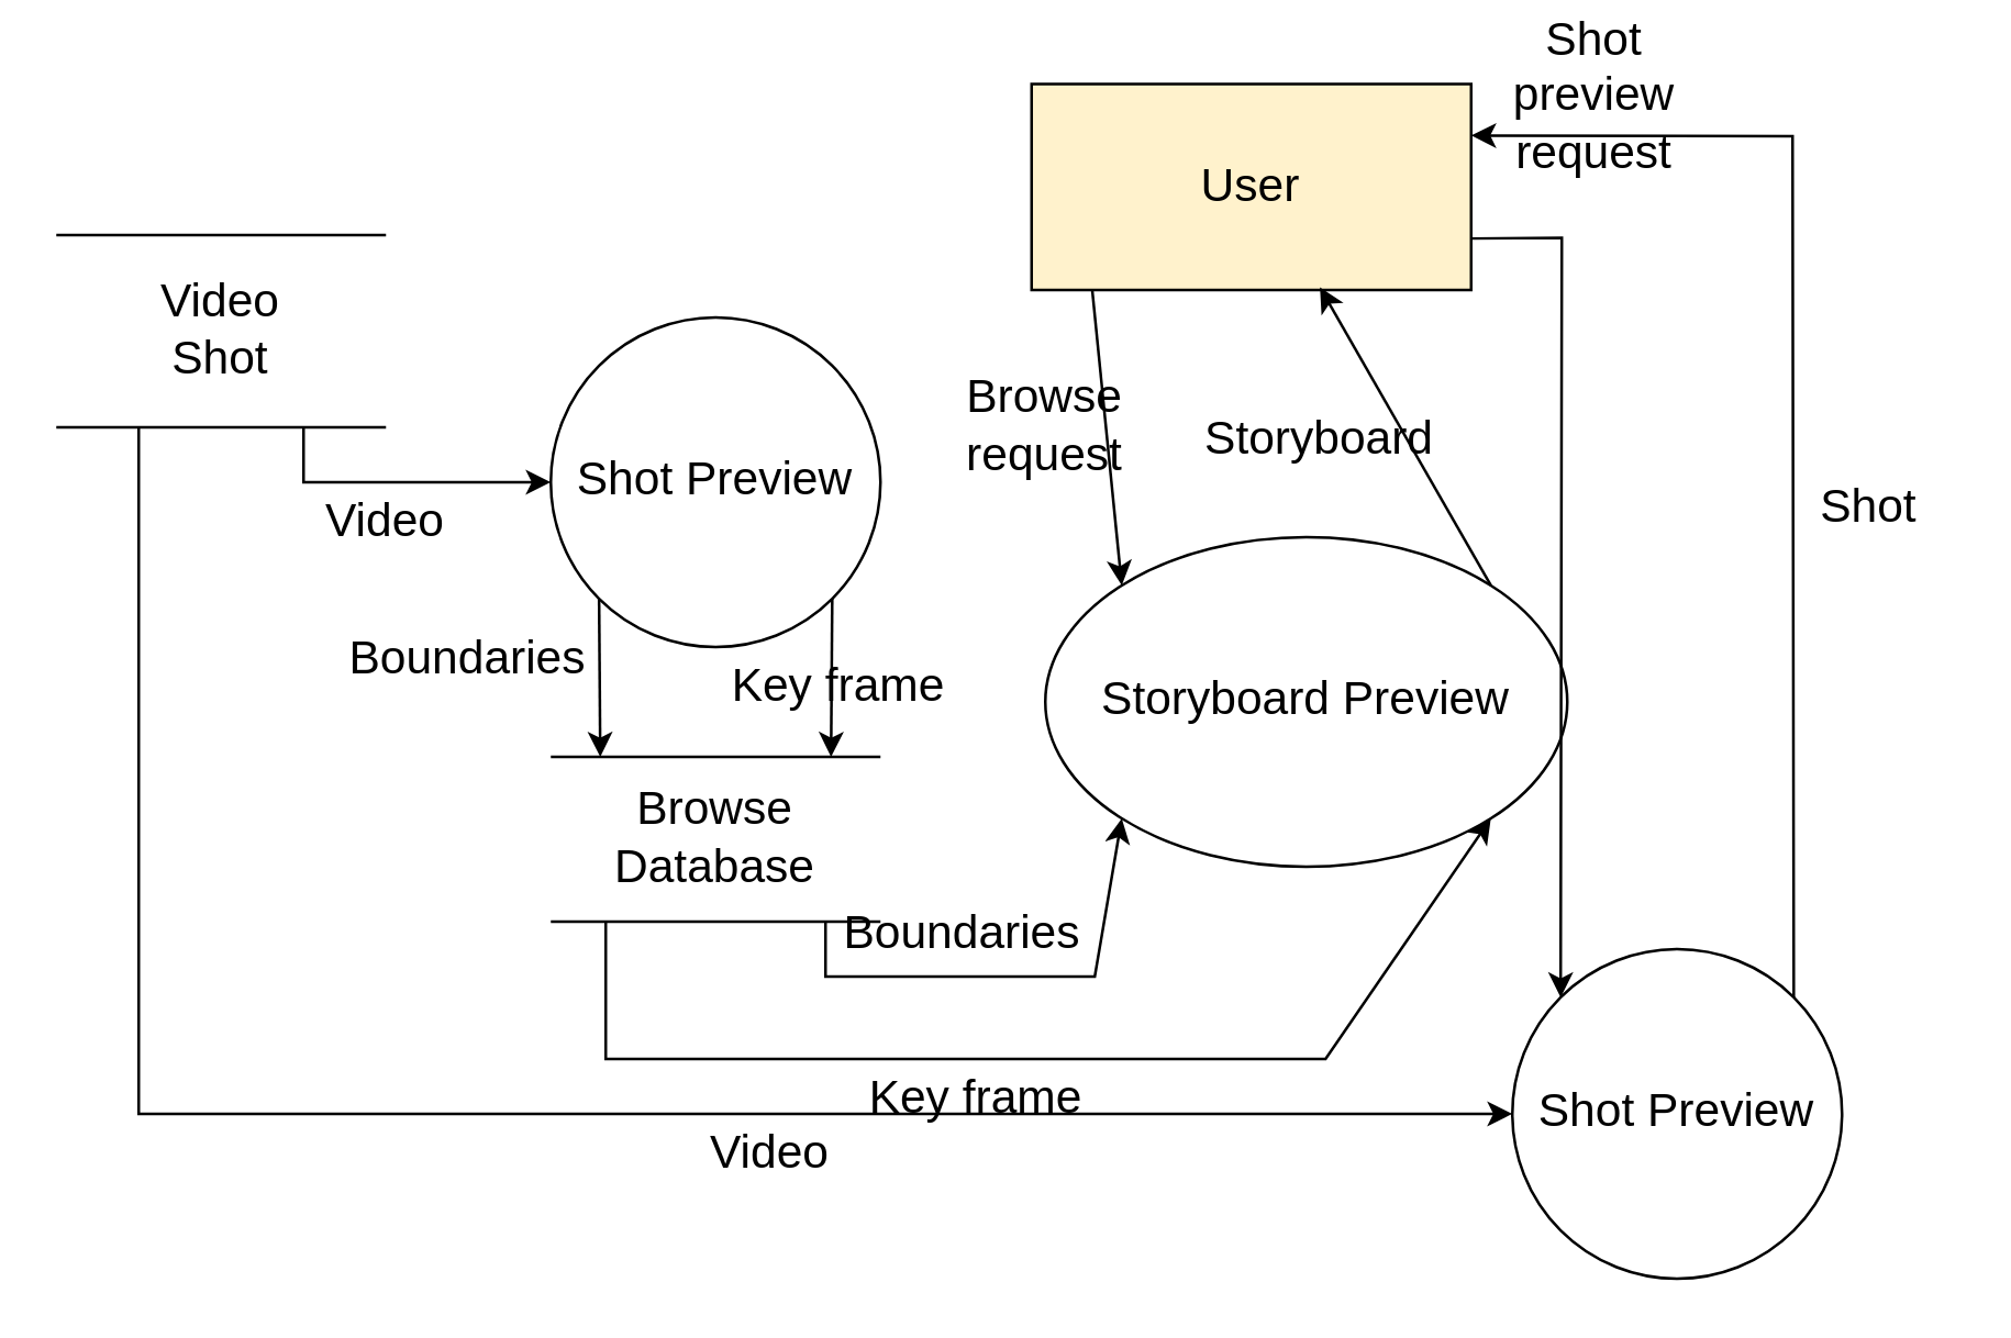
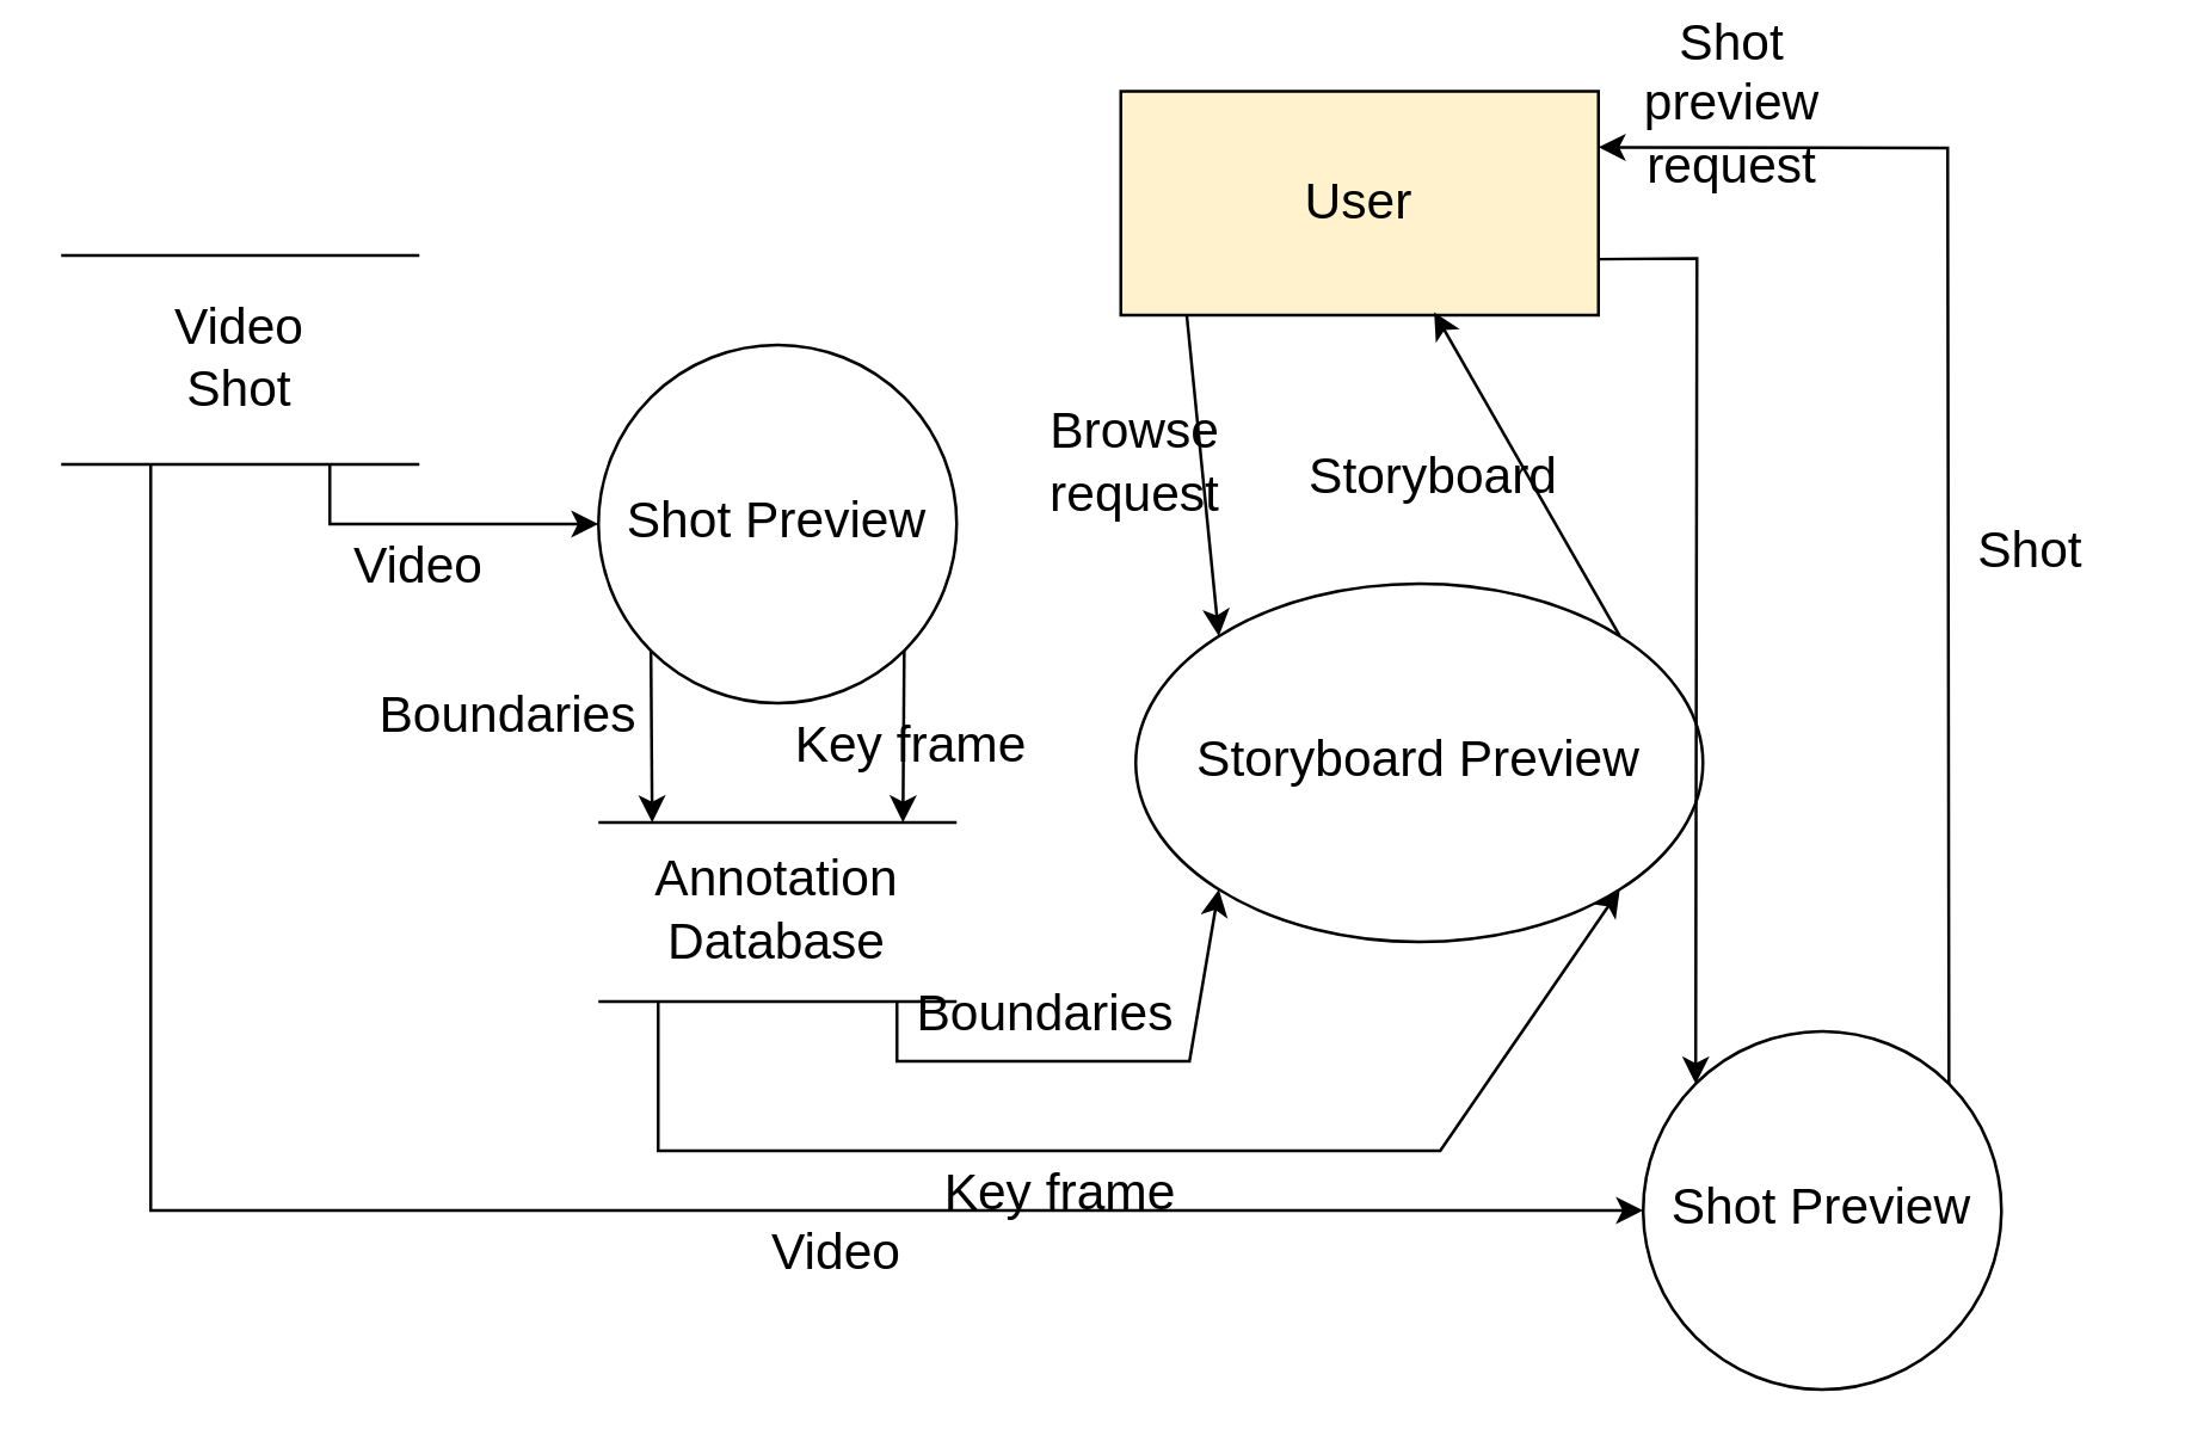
- <mxCell id="10" value="Browse Database" style="text;html=1;strokeColor=none;fillColor=none;align=center;verticalAlign=middle;whiteSpace=wrap;rounded=0;fontSize=17;" vertex="1" parent="1"><mxGeometry x="210" y="285" width="100" height="40" as="geometry" /></mxCell>
+ <mxCell id="10" value="Annotation Database" style="text;html=1;strokeColor=none;fillColor=none;align=center;verticalAlign=middle;whiteSpace=wrap;rounded=0;fontSize=17;" vertex="1" parent="1"><mxGeometry x="210" y="285" width="100" height="40" as="geometry" /></mxCell>
